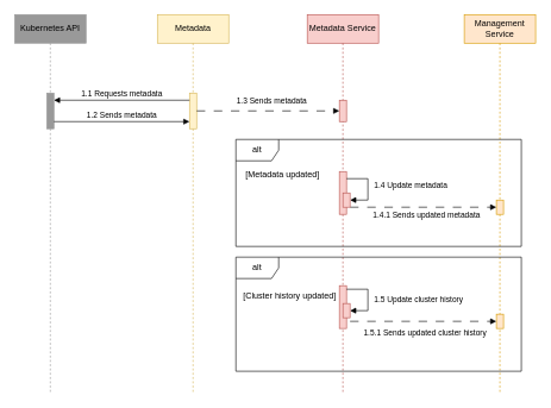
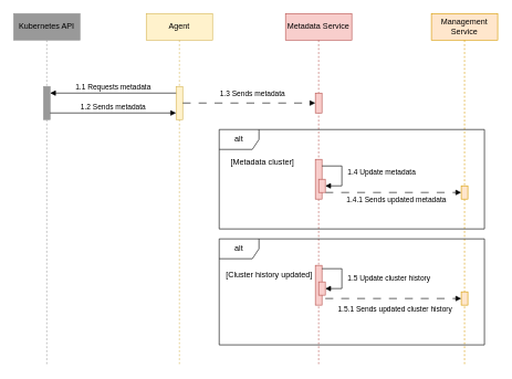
- <mxCell id="2" value="Metadata" style="shape=umlLifeline;perimeter=lifelinePerimeter;whiteSpace=wrap;html=1;container=1;dropTarget=0;collapsible=0;recursiveResize=0;outlineConnect=0;portConstraint=eastwest;newEdgeStyle={&quot;curved&quot;:0,&quot;rounded&quot;:0};fillColor=#fff2cc;strokeColor=#d6b656;" parent="1" vertex="1"><mxGeometry x="220" y="20" width="100" height="530" as="geometry" /></mxCell>
+ <mxCell id="2" value="Agent" style="shape=umlLifeline;perimeter=lifelinePerimeter;whiteSpace=wrap;html=1;container=1;dropTarget=0;collapsible=0;recursiveResize=0;outlineConnect=0;portConstraint=eastwest;newEdgeStyle={&quot;curved&quot;:0,&quot;rounded&quot;:0};fillColor=#fff2cc;strokeColor=#d6b656;" parent="1" vertex="1"><mxGeometry x="220" y="20" width="100" height="530" as="geometry" /></mxCell>
- <mxCell id="11" value="[Metadata updated]" style="text;html=1;align=center;verticalAlign=middle;resizable=0;points=[];autosize=1;strokeColor=none;fillColor=none;" parent="1" vertex="1"><mxGeometry x="330" y="230" width="130" height="30" as="geometry" /></mxCell>
+ <mxCell id="11" value="[Metadata cluster]" style="text;html=1;align=center;verticalAlign=middle;resizable=0;points=[];autosize=1;strokeColor=none;fillColor=none;" parent="1" vertex="1"><mxGeometry x="330" y="230" width="130" height="30" as="geometry" /></mxCell>
